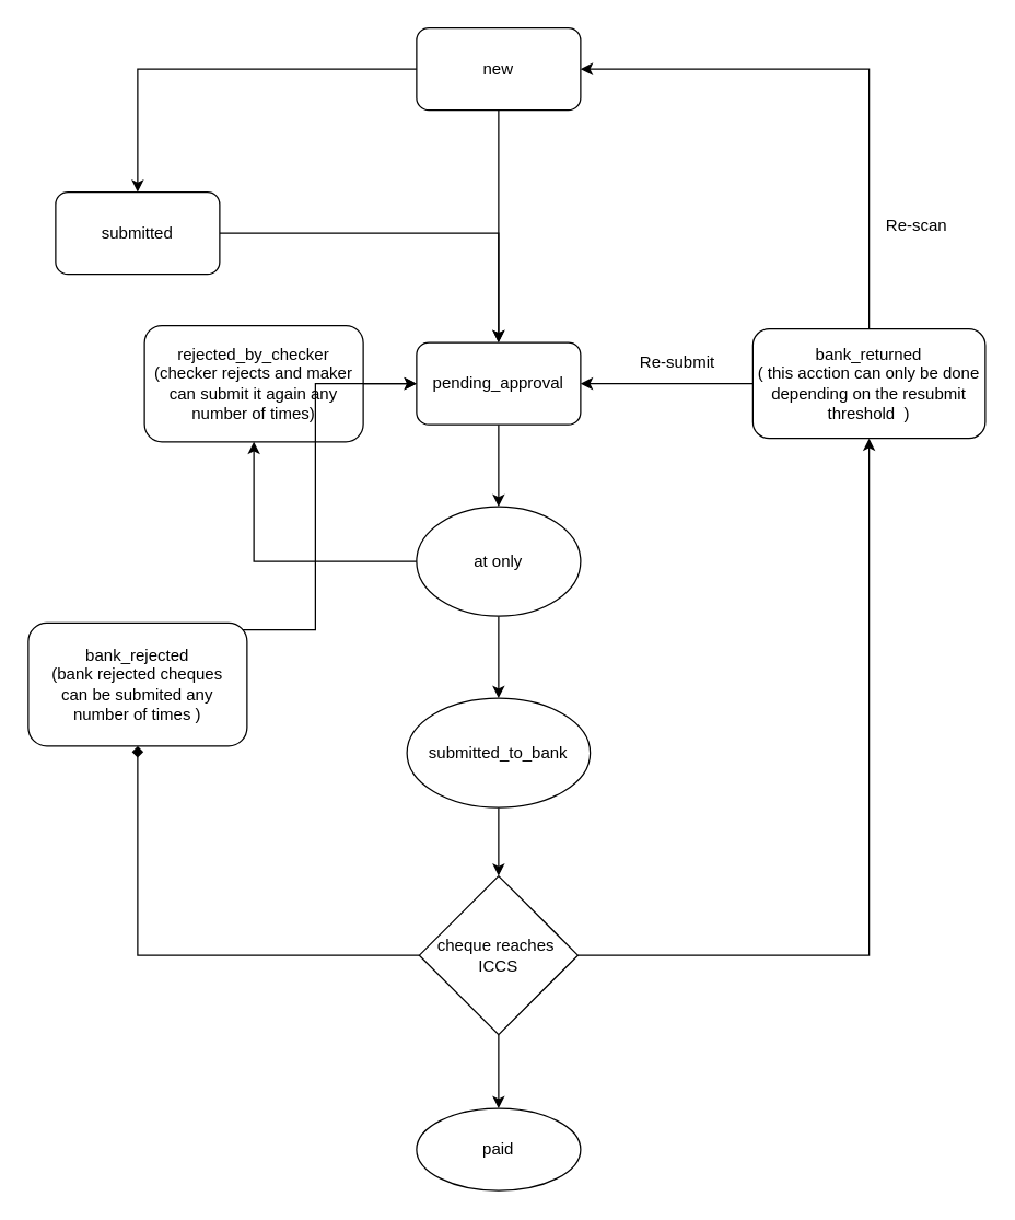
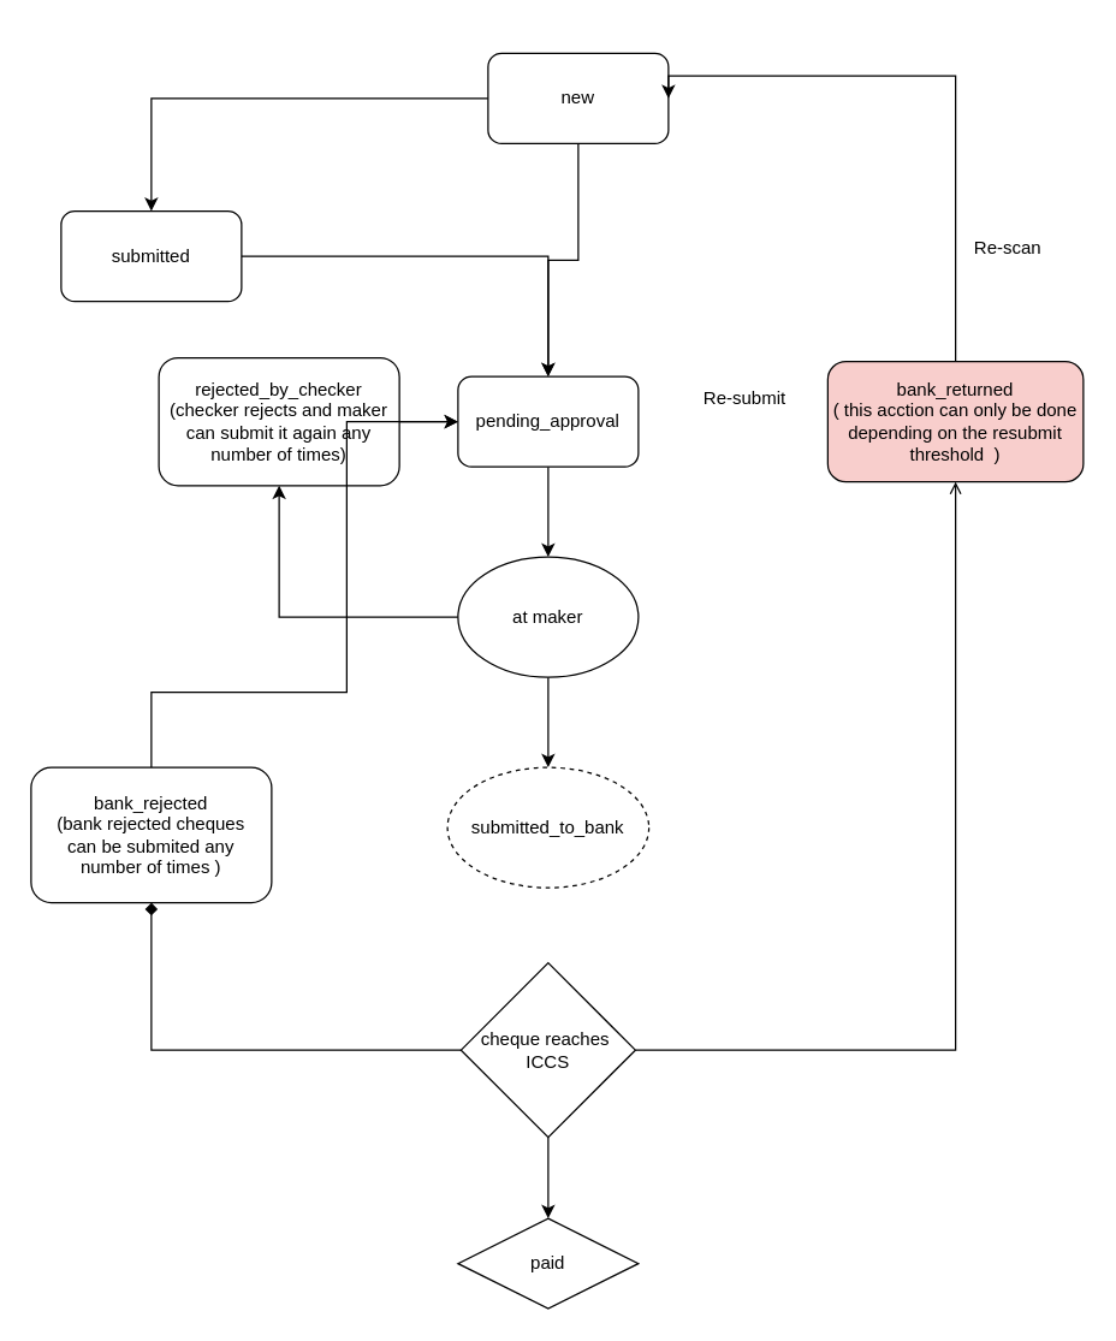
- <mxCell id="4" value="new" style="rounded=1;whiteSpace=wrap;html=1;" parent="1" vertex="1"><mxGeometry x="304" y="20" width="120" height="60" as="geometry" /></mxCell>
+ <mxCell id="4" value="new" style="rounded=1;whiteSpace=wrap;html=1;" parent="1" vertex="1"><mxGeometry x="324" y="35" width="120" height="60" as="geometry" /></mxCell>
- <mxCell id="21" style="edgeStyle=orthogonalEdgeStyle;rounded=0;orthogonalLoop=1;jettySize=auto;html=1;entryX=1;entryY=0.5;entryDx=0;entryDy=0;" parent="1" source="23" target="8" edge="1"><mxGeometry relative="1" as="geometry" /></mxCell>
- <mxCell id="23" value="bank_returned&lt;br&gt;( this acction can only be done depending on the resubmit threshold&amp;nbsp; )" style="rounded=1;whiteSpace=wrap;html=1;" parent="1" vertex="1"><mxGeometry x="550" y="240" width="170" height="80" as="geometry" /></mxCell>
+ <mxCell id="23" value="bank_returned&lt;br&gt;( this acction can only be done depending on the resubmit threshold&amp;nbsp; )" style="rounded=1;whiteSpace=wrap;html=1;fillColor=#f8cecc;" parent="1" vertex="1"><mxGeometry x="550" y="240" width="170" height="80" as="geometry" /></mxCell>
- <mxCell id="17" style="edgeStyle=orthogonalEdgeStyle;rounded=0;orthogonalLoop=1;jettySize=auto;html=1;" parent="1" source="19" target="23" edge="1"><mxGeometry relative="1" as="geometry" /></mxCell>
+ <mxCell id="17" style="edgeStyle=orthogonalEdgeStyle;rounded=0;orthogonalLoop=1;jettySize=auto;html=1;endArrow=open;" parent="1" source="19" target="23" edge="1"><mxGeometry relative="1" as="geometry" /></mxCell>
- <mxCell id="11" value="at only" style="ellipse;whiteSpace=wrap;html=1;" parent="1" vertex="1"><mxGeometry x="304" y="370" width="120" height="80" as="geometry" /></mxCell>
+ <mxCell id="11" value="at maker" style="ellipse;whiteSpace=wrap;html=1;" parent="1" vertex="1"><mxGeometry x="304" y="370" width="120" height="80" as="geometry" /></mxCell>
- <mxCell id="27" value="bank_rejected&lt;br&gt;(bank rejected cheques &lt;br&gt;can be submited any &lt;br&gt;number of times )" style="rounded=1;whiteSpace=wrap;html=1;" vertex="1" parent="1"><mxGeometry x="20" y="455" width="160" height="90" as="geometry" /></mxCell>
+ <mxCell id="27" value="bank_rejected&lt;br&gt;(bank rejected cheques &lt;br&gt;can be submited any &lt;br&gt;number of times )" style="rounded=1;whiteSpace=wrap;html=1;" vertex="1" parent="1"><mxGeometry x="20" y="510" width="160" height="90" as="geometry" /></mxCell>
- <mxCell id="13" value="submitted_to_bank" style="ellipse;whiteSpace=wrap;html=1;" parent="1" vertex="1"><mxGeometry x="297" y="510" width="134" height="80" as="geometry" /></mxCell>
+ <mxCell id="13" value="submitted_to_bank" style="ellipse;whiteSpace=wrap;html=1;dashed=1;" parent="1" vertex="1"><mxGeometry x="297" y="510" width="134" height="80" as="geometry" /></mxCell>
- <mxCell id="12" style="edgeStyle=orthogonalEdgeStyle;rounded=0;orthogonalLoop=1;jettySize=auto;html=1;entryX=0.5;entryY=0;entryDx=0;entryDy=0;" parent="1" source="13" target="19" edge="1"><mxGeometry relative="1" as="geometry" /></mxCell>
- <mxCell id="20" value="paid" style="ellipse;whiteSpace=wrap;html=1;" parent="1" vertex="1"><mxGeometry x="304" y="810" width="120" height="60" as="geometry" /></mxCell>
+ <mxCell id="20" value="paid" style="rhombus;whiteSpace=wrap;html=1;" parent="1" vertex="1"><mxGeometry x="304" y="810" width="120" height="60" as="geometry" /></mxCell>
